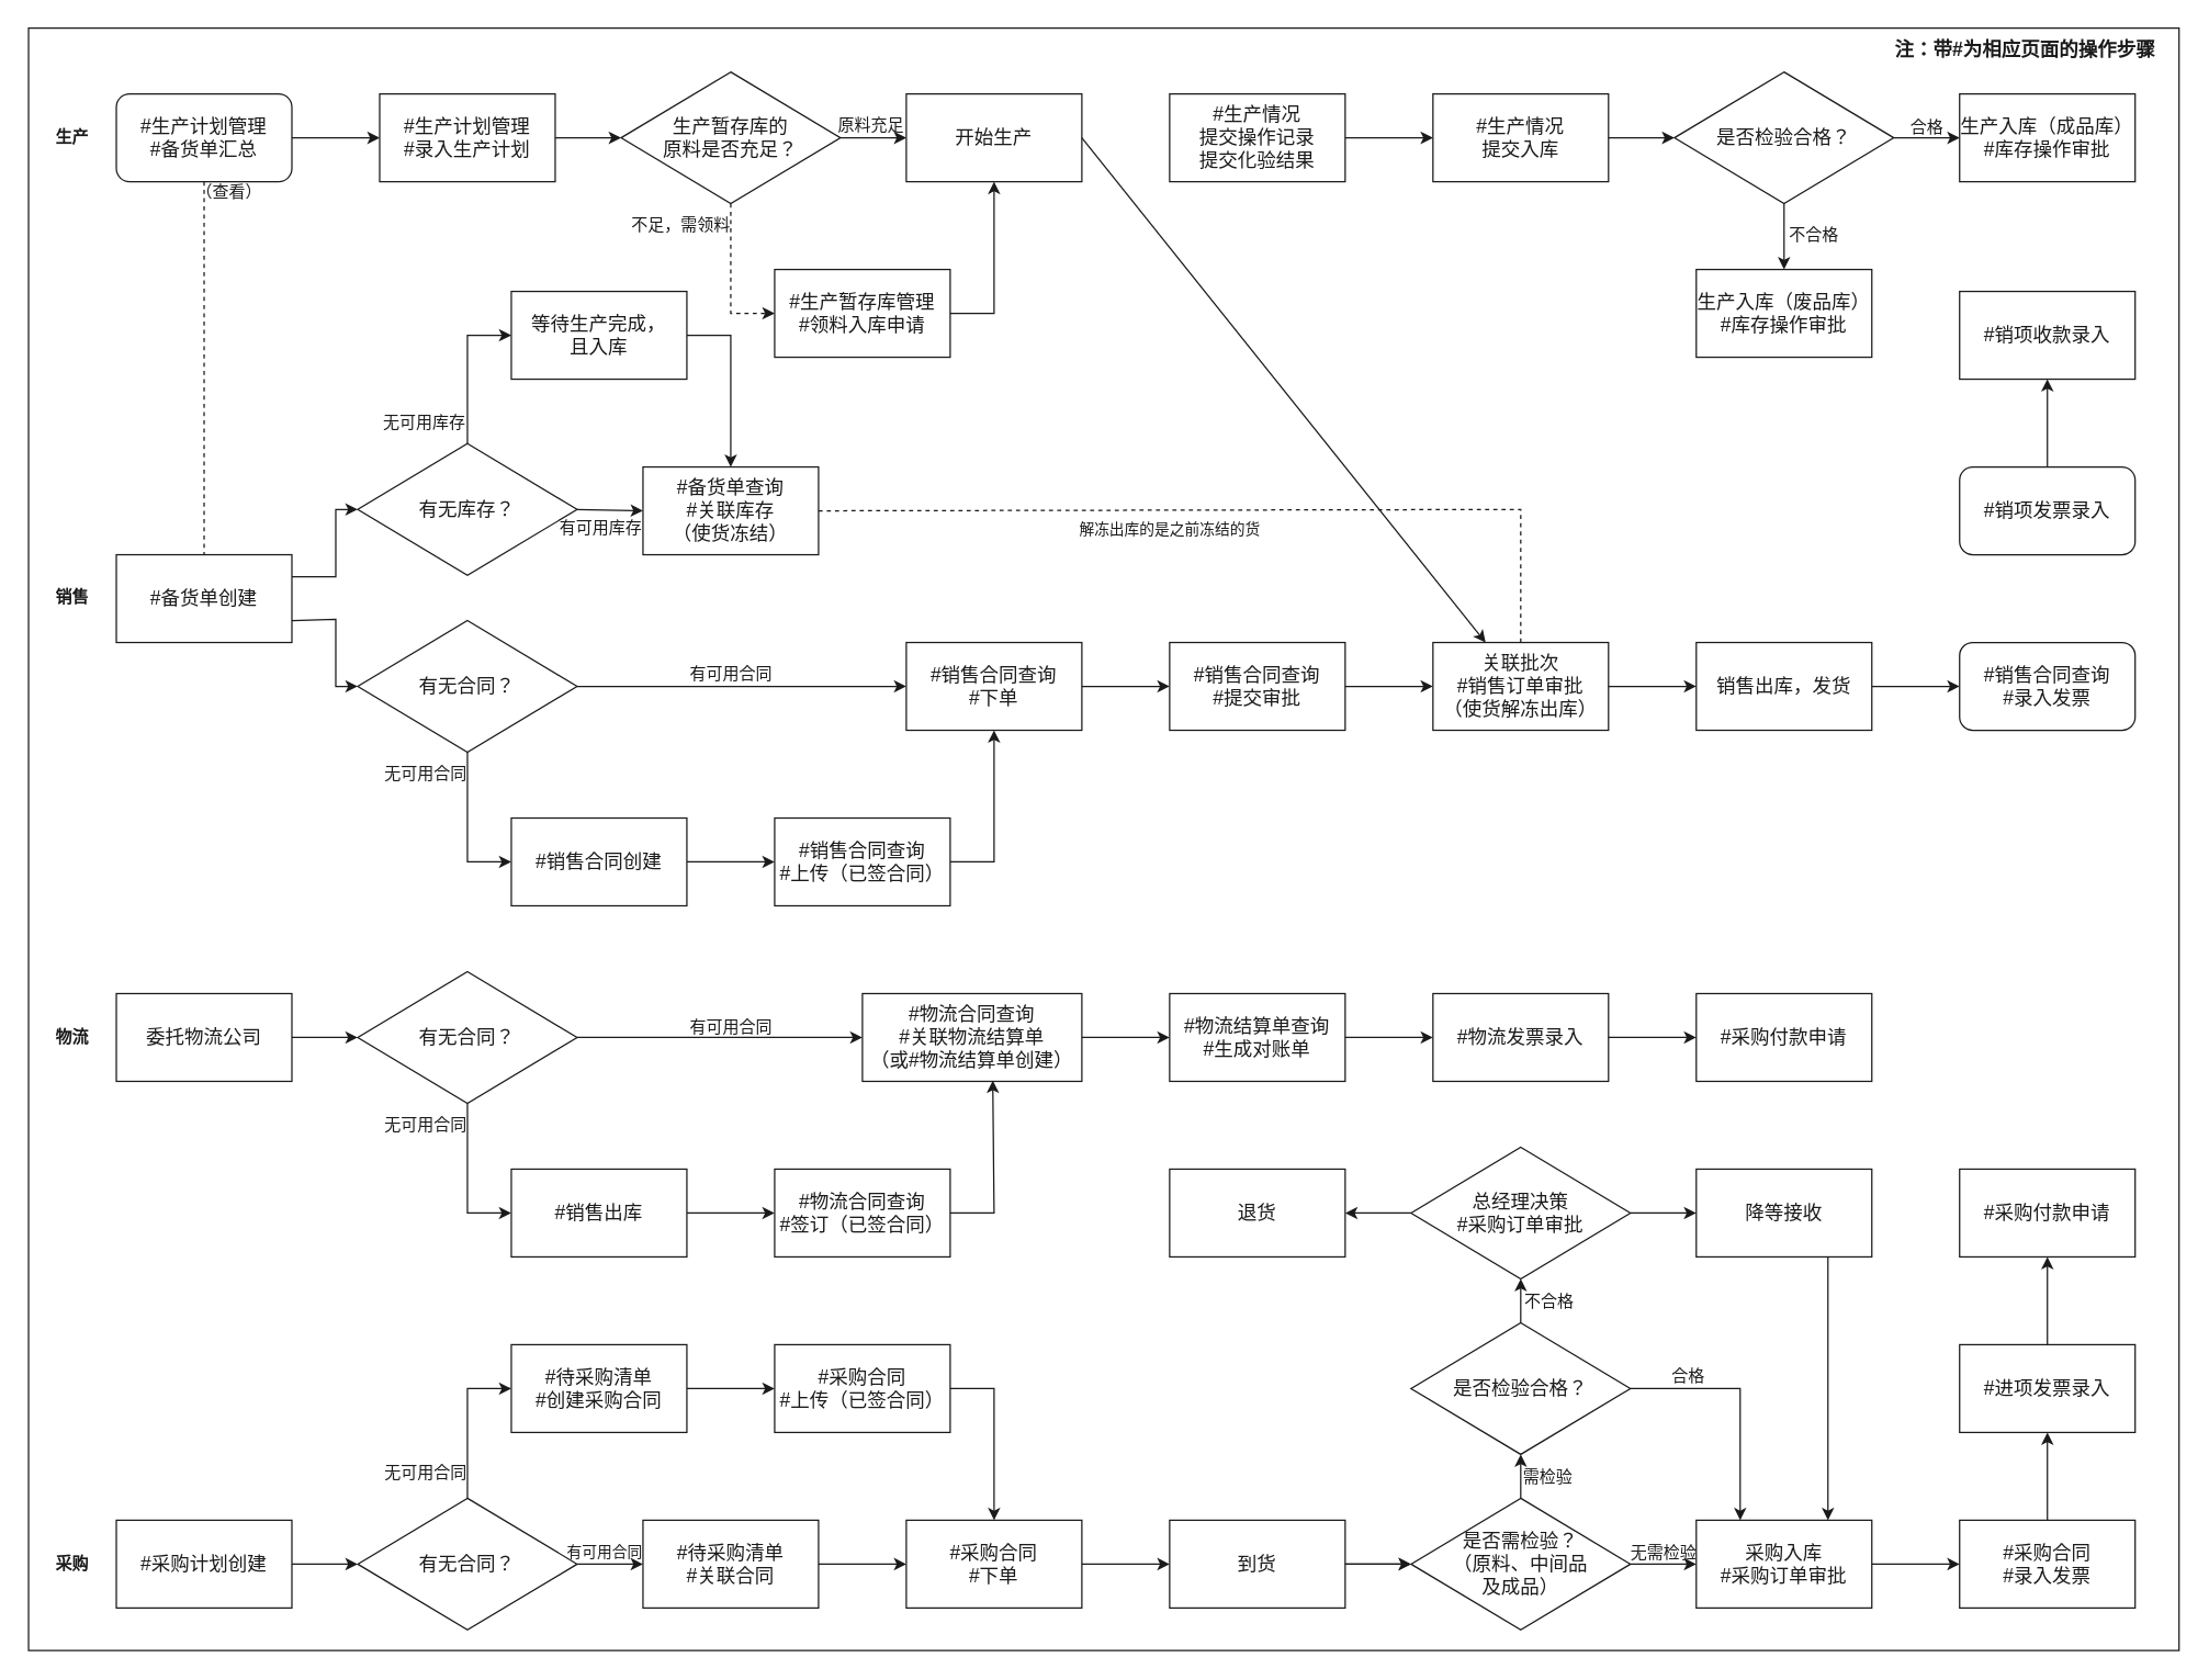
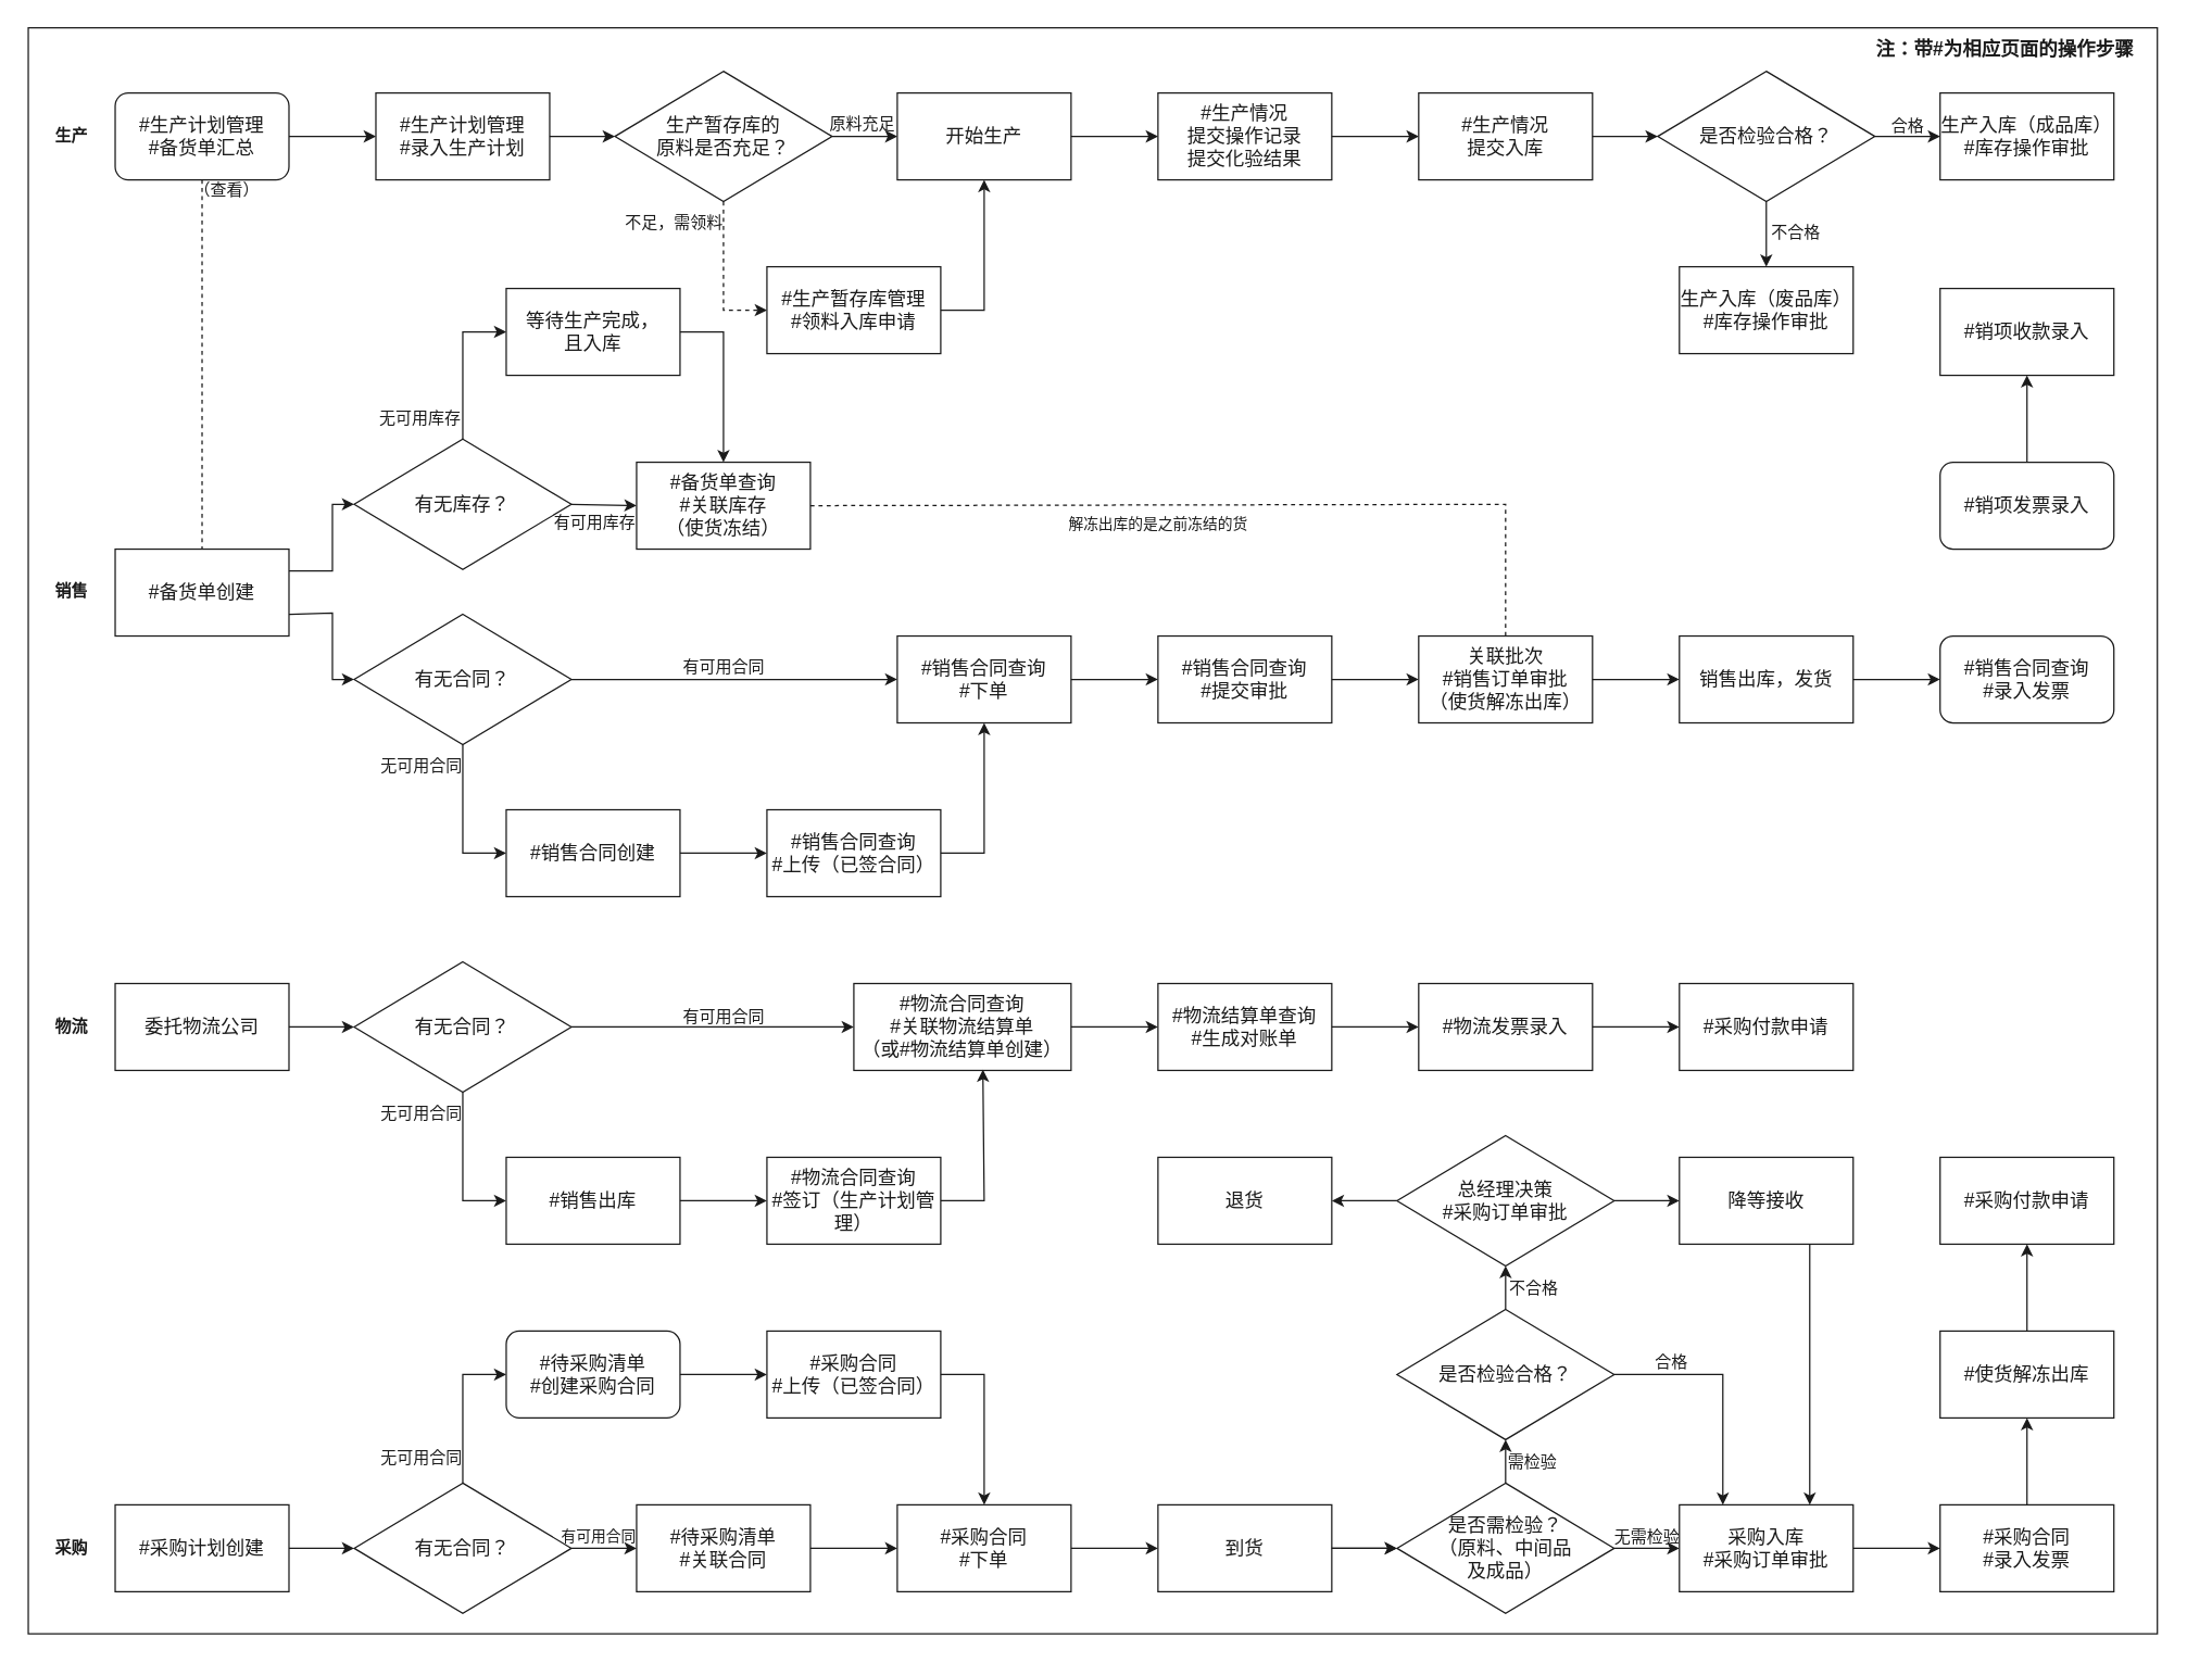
- <mxCell id="103" style="edgeStyle=none;rounded=0;html=1;exitX=1;exitY=0.5;exitDx=0;exitDy=0;labelBackgroundColor=default;fontSize=12;fontColor=#1A1A1A;strokeColor=#1A1A1A;" parent="1" source="104" target="54" edge="1"><mxGeometry relative="1" as="geometry" /></mxCell>
+ <mxCell id="103" style="edgeStyle=none;rounded=0;html=1;exitX=1;exitY=0.5;exitDx=0;exitDy=0;entryX=0;entryY=0.5;entryDx=0;entryDy=0;labelBackgroundColor=default;fontSize=12;fontColor=#1A1A1A;strokeColor=#1A1A1A;" parent="1" source="104" target="121" edge="1"><mxGeometry relative="1" as="geometry" /></mxCell>
- <mxCell id="35" value="&lt;font color=&quot;#1a1a1a&quot;&gt;#物流合同查询&lt;br&gt;#签订（已签合同）&lt;/font&gt;&lt;font color=&quot;#1a1a1a&quot;&gt;&lt;br&gt;&lt;/font&gt;" style="rounded=0;whiteSpace=wrap;html=1;fillColor=none;strokeColor=#1A1A1A;labelBorderColor=none;fontSize=14;" parent="1" vertex="1"><mxGeometry x="564" y="852" width="128" height="64" as="geometry" /></mxCell>
+ <mxCell id="35" value="&lt;font color=&quot;#1a1a1a&quot;&gt;#物流合同查询&lt;br&gt;#签订（生产计划管理）&lt;/font&gt;&lt;font color=&quot;#1a1a1a&quot;&gt;&lt;br&gt;&lt;/font&gt;" style="rounded=0;whiteSpace=wrap;html=1;fillColor=none;strokeColor=#1A1A1A;labelBorderColor=none;fontSize=14;" parent="1" vertex="1"><mxGeometry x="564" y="852" width="128" height="64" as="geometry" /></mxCell>
- <mxCell id="43" value="&lt;font color=&quot;#1a1a1a&quot; style=&quot;font-size: 14px&quot;&gt;#待采购清单&lt;br&gt;#创建采购合同&lt;br&gt;&lt;/font&gt;" style="rounded=0;whiteSpace=wrap;html=1;fillColor=none;strokeColor=#1A1A1A;labelBorderColor=none;fontSize=14;" parent="1" vertex="1"><mxGeometry x="372" y="980" width="128" height="64" as="geometry" /></mxCell>
+ <mxCell id="43" value="&lt;font color=&quot;#1a1a1a&quot; style=&quot;font-size: 14px&quot;&gt;#待采购清单&lt;br&gt;#创建采购合同&lt;br&gt;&lt;/font&gt;" style="whiteSpace=wrap;html=1;fillColor=none;strokeColor=#1A1A1A;labelBorderColor=none;fontSize=14;rounded=1;" parent="1" vertex="1"><mxGeometry x="372" y="980" width="128" height="64" as="geometry" /></mxCell>
- <mxCell id="84" value="&lt;font color=&quot;#1a1a1a&quot;&gt;#进项发票录入&lt;br&gt;&lt;/font&gt;" style="rounded=0;whiteSpace=wrap;html=1;fillColor=none;strokeColor=#1A1A1A;labelBorderColor=none;fontSize=14;" parent="1" vertex="1"><mxGeometry x="1428" y="980" width="128" height="64" as="geometry" /></mxCell>
+ <mxCell id="84" value="&lt;font color=&quot;#1a1a1a&quot;&gt;#使货解冻出库&lt;br&gt;&lt;/font&gt;" style="rounded=0;whiteSpace=wrap;html=1;fillColor=none;strokeColor=#1A1A1A;labelBorderColor=none;fontSize=14;" parent="1" vertex="1"><mxGeometry x="1428" y="980" width="128" height="64" as="geometry" /></mxCell>
